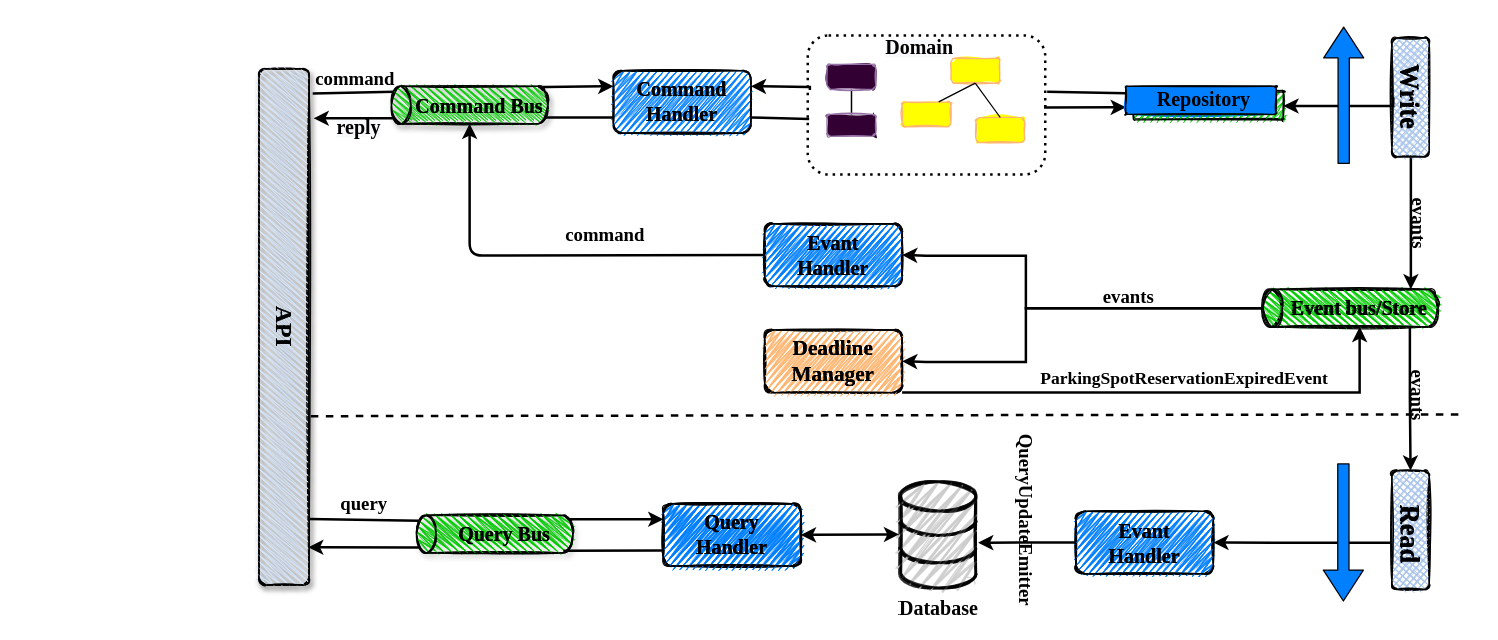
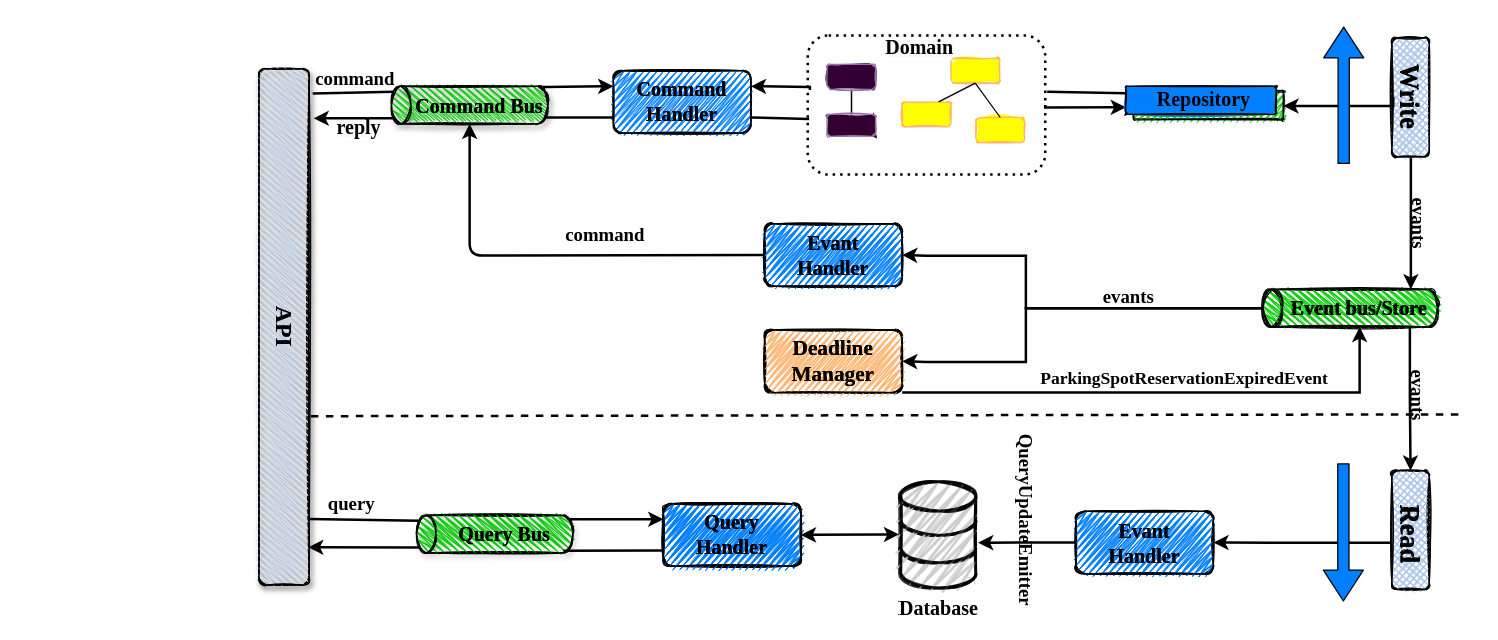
- <mxCell id="105" value="&lt;div style=&quot;text-align: center&quot;&gt;&lt;font face=&quot;Garamond&quot;&gt;&lt;span style=&quot;font-size: 15px&quot;&gt;&lt;b&gt;query&lt;/b&gt;&lt;/span&gt;&lt;/font&gt;&lt;/div&gt;" style="text;whiteSpace=wrap;html=1;" parent="1" vertex="1"><mxGeometry x="270" y="387.06" width="70" height="30" as="geometry" /></mxCell>
+ <mxCell id="105" value="&lt;div style=&quot;text-align: center&quot;&gt;&lt;font face=&quot;Garamond&quot;&gt;&lt;span style=&quot;font-size: 15px&quot;&gt;&lt;b&gt;query&lt;/b&gt;&lt;/span&gt;&lt;/font&gt;&lt;/div&gt;" style="text;whiteSpace=wrap;html=1;" parent="1" vertex="1"><mxGeometry x="260" y="387.06" width="70" height="30" as="geometry" /></mxCell>
